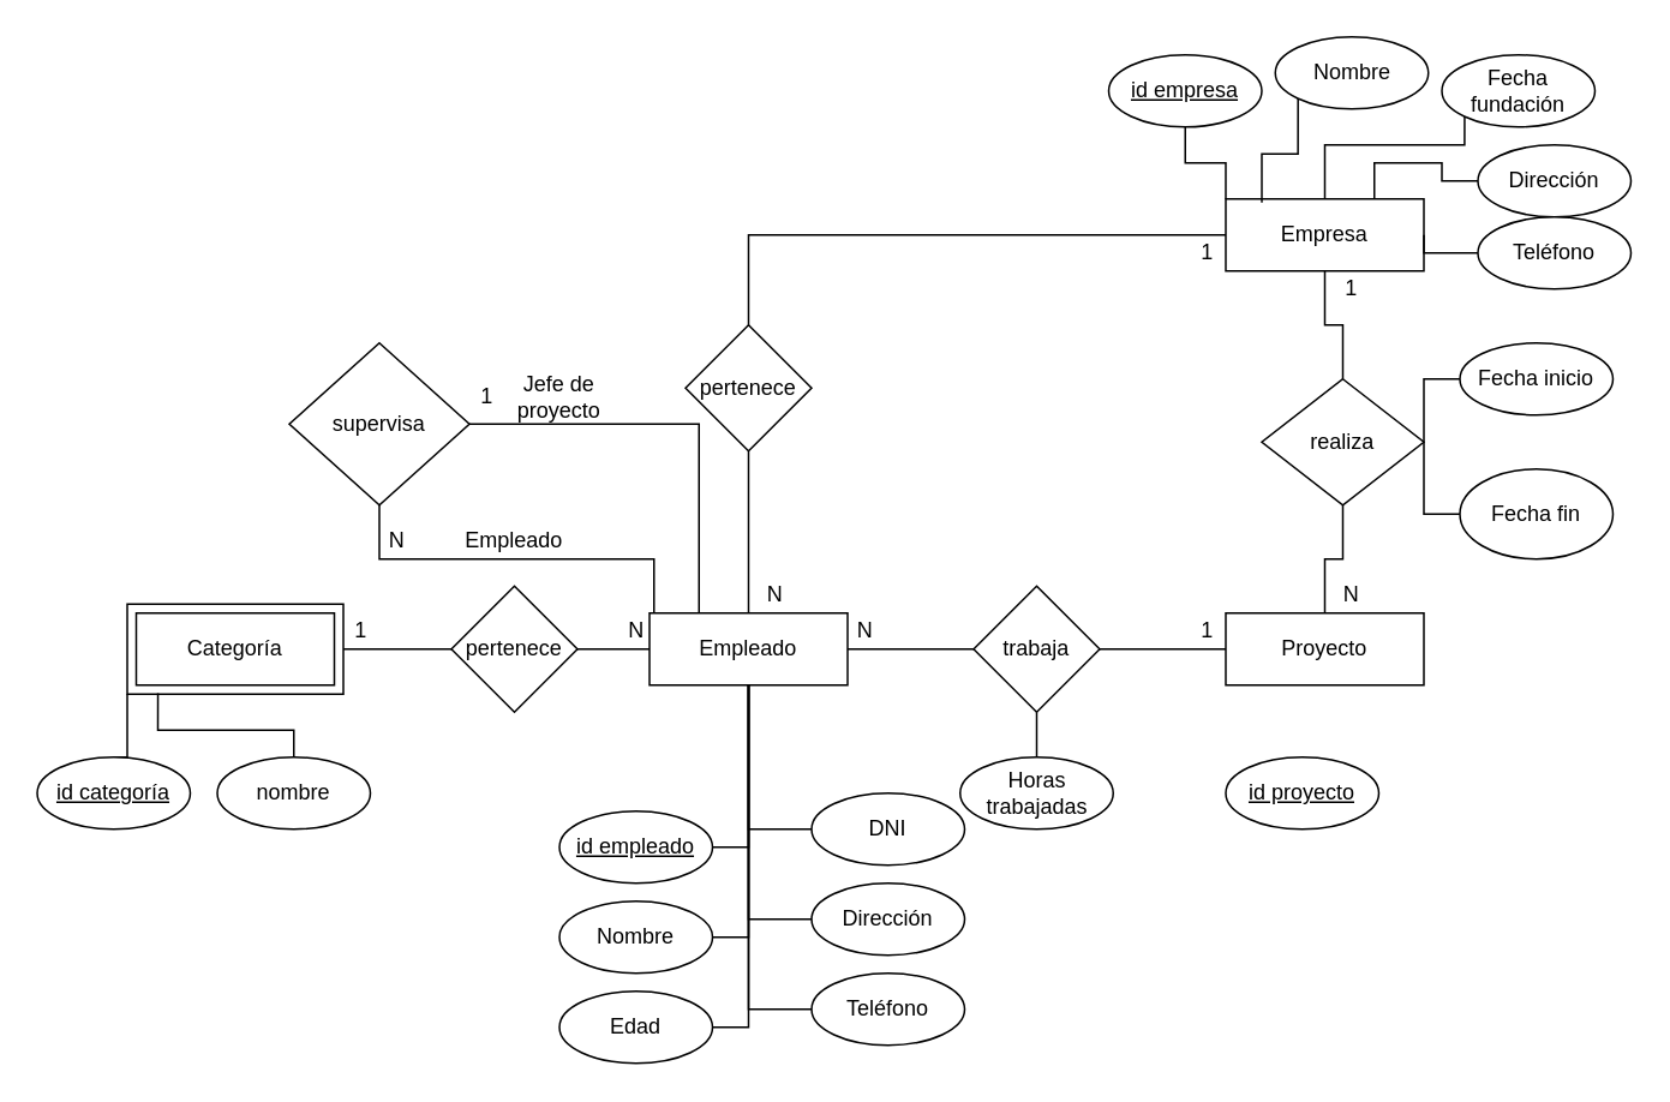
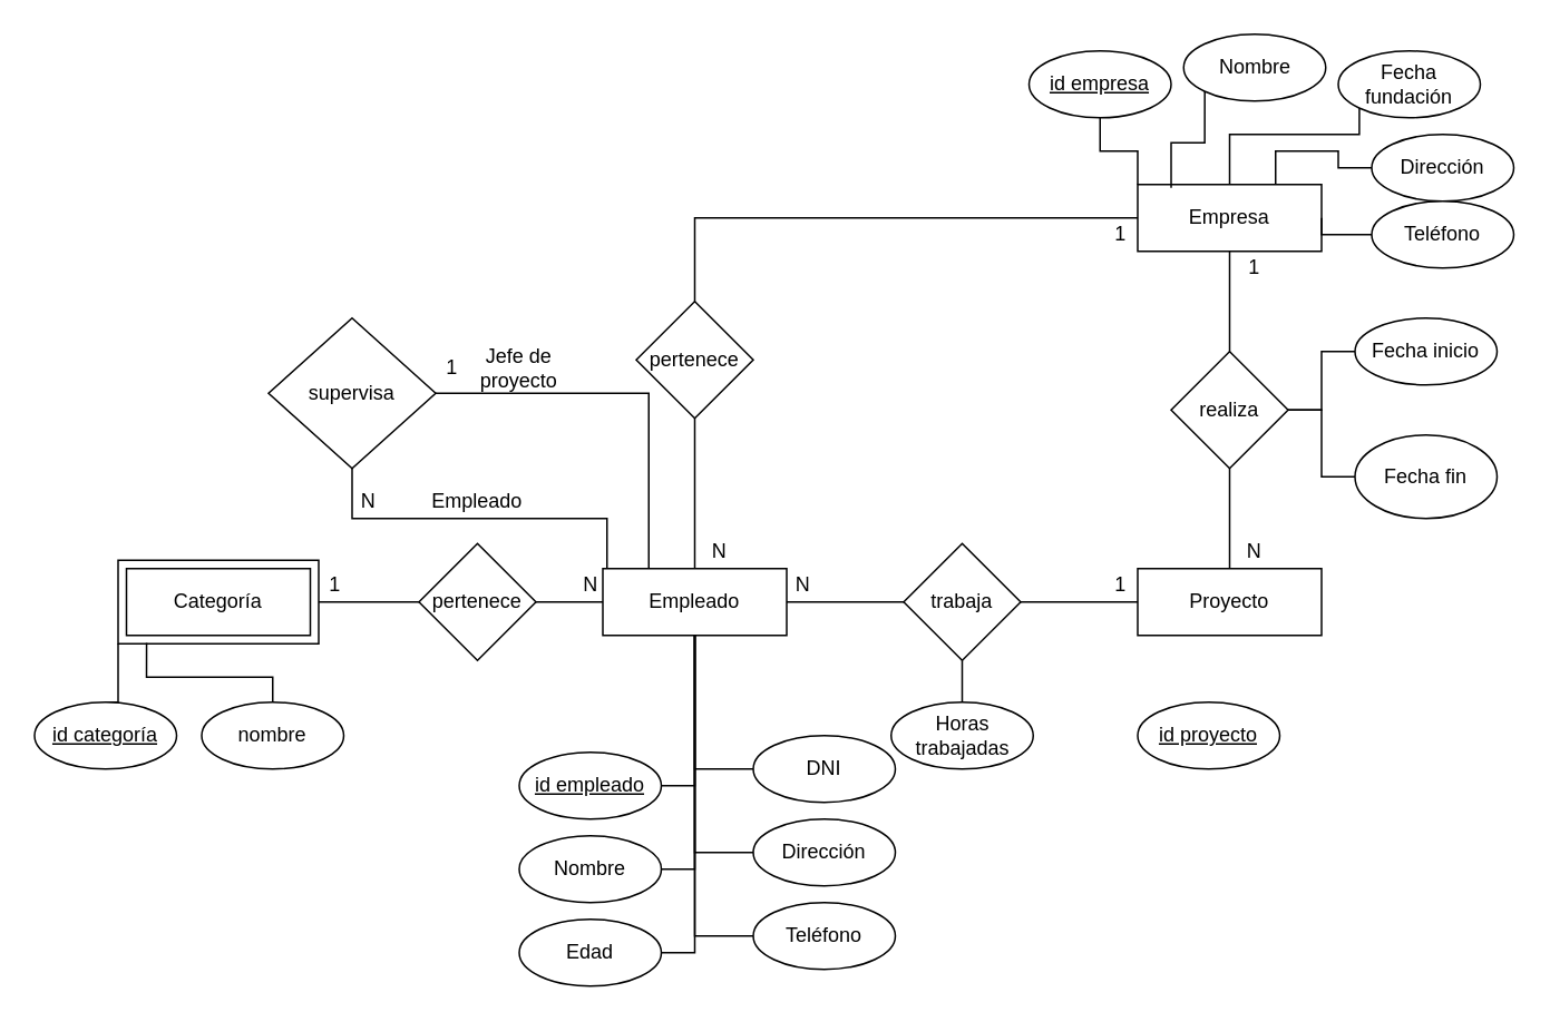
- <mxCell id="15" value="realiza" style="rhombus;whiteSpace=wrap;html=1;" vertex="1" parent="1"><mxGeometry x="700" y="210" width="90" height="70" as="geometry" /></mxCell>
+ <mxCell id="15" value="realiza" style="rhombus;whiteSpace=wrap;html=1;" vertex="1" parent="1"><mxGeometry x="700" y="210" width="70" height="70" as="geometry" /></mxCell>
